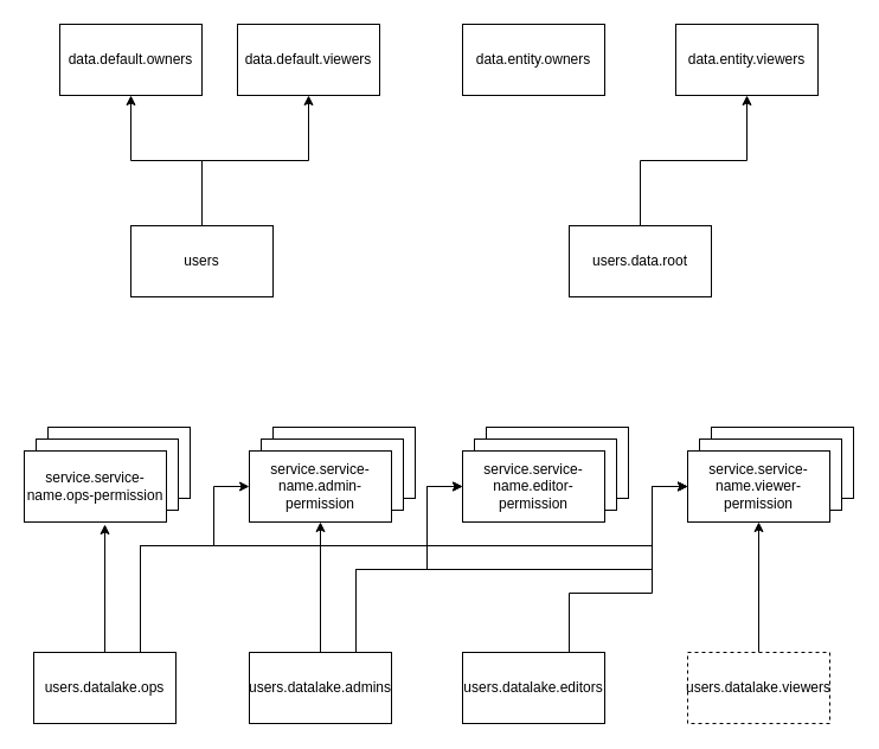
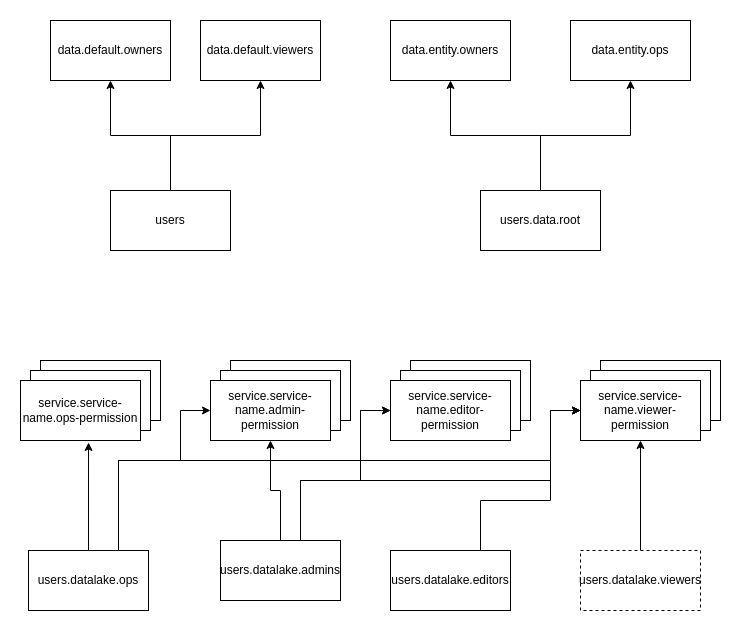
- <mxCell id="23" value="data.entity.viewers" style="rounded=0;whiteSpace=wrap;html=1;" parent="1" vertex="1"><mxGeometry x="570" y="20" width="120" height="60" as="geometry" /></mxCell>
+ <mxCell id="23" value="data.entity.ops" style="rounded=0;whiteSpace=wrap;html=1;" parent="1" vertex="1"><mxGeometry x="570" y="20" width="120" height="60" as="geometry" /></mxCell>
+ <mxCell id="37" style="edgeStyle=orthogonalEdgeStyle;rounded=0;orthogonalLoop=1;jettySize=auto;html=1;exitX=0.5;exitY=0;exitDx=0;exitDy=0;entryX=0.5;entryY=1;entryDx=0;entryDy=0;" parent="1" source="39" edge="1" target="40"><mxGeometry relative="1" as="geometry"><mxPoint x="440" y="100" as="targetPoint" /></mxGeometry></mxCell>
- <mxCell id="32" value="users.datalake.admins" style="rounded=0;whiteSpace=wrap;html=1;" parent="1" vertex="1"><mxGeometry x="210" y="550" width="120" height="60" as="geometry" /></mxCell>
+ <mxCell id="32" value="users.datalake.admins" style="rounded=0;whiteSpace=wrap;html=1;" parent="1" vertex="1"><mxGeometry x="220" y="540" width="120" height="60" as="geometry" /></mxCell>
